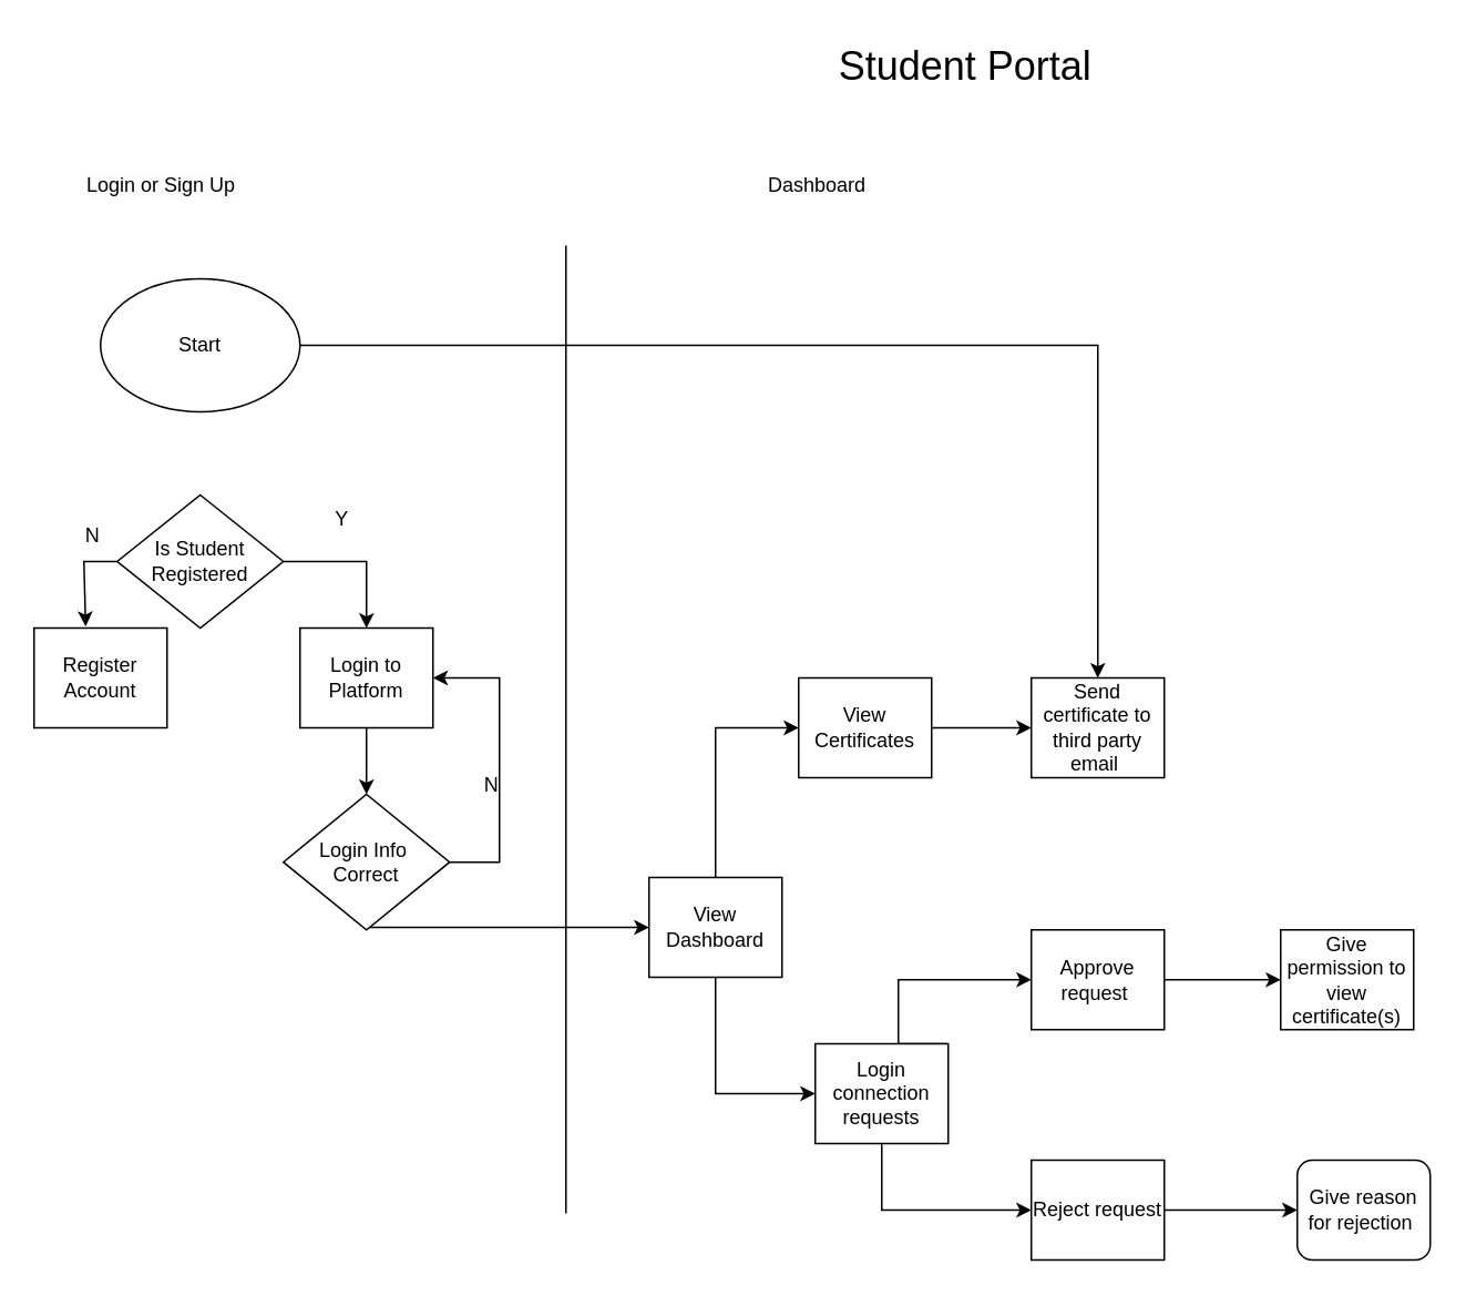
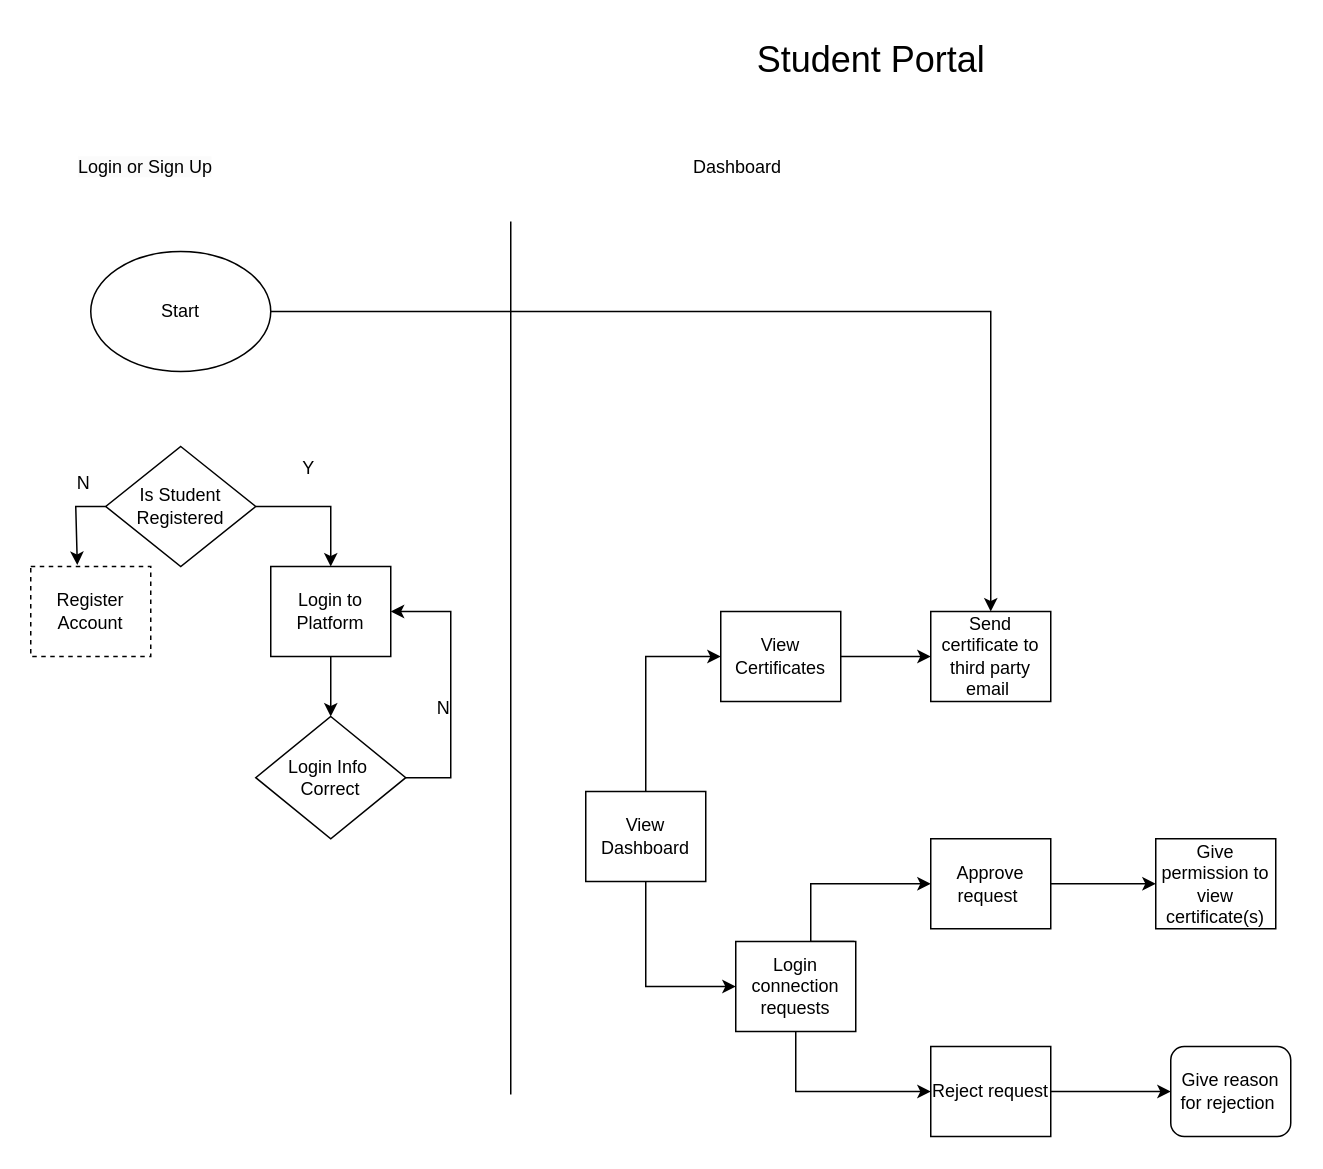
- <mxCell id="12" value="Register Account" style="rounded=0;whiteSpace=wrap;html=1;" vertex="1" parent="1"><mxGeometry x="20" y="377" width="80" height="60" as="geometry" /></mxCell>
+ <mxCell id="12" value="Register Account" style="rounded=0;whiteSpace=wrap;html=1;dashed=1;" vertex="1" parent="1"><mxGeometry x="20" y="377" width="80" height="60" as="geometry" /></mxCell>
- <mxCell id="9" style="edgeStyle=orthogonalEdgeStyle;rounded=0;orthogonalLoop=1;jettySize=auto;html=1;" edge="1" parent="1" source="10" target="23"><mxGeometry relative="1" as="geometry"><Array as="points"><mxPoint x="370" y="557" /><mxPoint x="370" y="557" /></Array></mxGeometry></mxCell>
